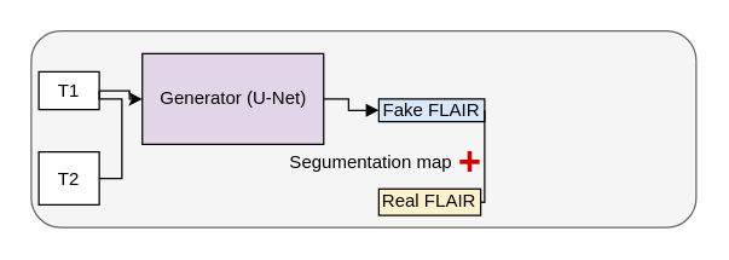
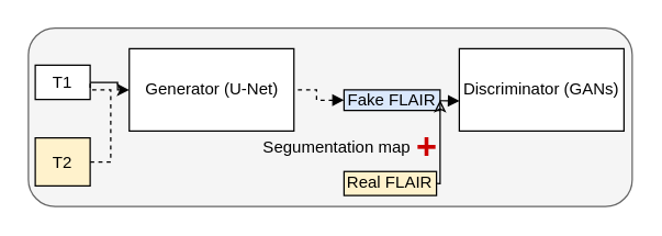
- <mxCell id="3" value="Generator (U-Net)" style="rounded=0;whiteSpace=wrap;html=1;fillColor=#e1d5e7;" parent="1" vertex="1"><mxGeometry x="93.5" y="35" width="120" height="60" as="geometry" /></mxCell>
+ <mxCell id="3" value="Generator (U-Net)" style="rounded=0;whiteSpace=wrap;html=1;" parent="1" vertex="1"><mxGeometry x="93.5" y="35" width="120" height="60" as="geometry" /></mxCell>
- <mxCell id="8" style="edgeStyle=orthogonalEdgeStyle;rounded=0;orthogonalLoop=1;jettySize=auto;html=1;exitX=0;exitY=0.5;exitDx=0;exitDy=0;entryX=1;entryY=0.5;entryDx=0;entryDy=0;endArrow=none;endFill=0;startArrow=block;startFill=1;" parent="1" source="9" target="3" edge="1"><mxGeometry relative="1" as="geometry"><Array as="points"><mxPoint x="230" y="73" /><mxPoint x="230" y="65" /></Array></mxGeometry></mxCell>
+ <mxCell id="8" style="edgeStyle=orthogonalEdgeStyle;rounded=0;orthogonalLoop=1;jettySize=auto;html=1;exitX=0;exitY=0.5;exitDx=0;exitDy=0;entryX=1;entryY=0.5;entryDx=0;entryDy=0;endArrow=none;endFill=0;startArrow=block;startFill=1;dashed=1;" parent="1" source="9" target="3" edge="1"><mxGeometry relative="1" as="geometry"><Array as="points"><mxPoint x="230" y="73" /><mxPoint x="230" y="65" /></Array></mxGeometry></mxCell>
+ <mxCell id="4" value="Discriminator (GANs)" style="rounded=0;whiteSpace=wrap;html=1;" parent="1" vertex="1"><mxGeometry x="334" y="35" width="120" height="60" as="geometry" /></mxCell>
+ <mxCell id="7" style="edgeStyle=orthogonalEdgeStyle;rounded=0;orthogonalLoop=1;jettySize=auto;html=1;exitX=1;exitY=0.5;exitDx=0;exitDy=0;entryX=0.002;entryY=0.636;entryDx=0;entryDy=0;entryPerimeter=0;endArrow=block;endFill=1;" parent="1" source="9" target="4" edge="1"><mxGeometry relative="1" as="geometry"><Array as="points"><mxPoint x="304" y="73" /></Array></mxGeometry></mxCell>
- <mxCell id="10" style="edgeStyle=orthogonalEdgeStyle;rounded=0;orthogonalLoop=1;jettySize=auto;html=1;exitX=1;exitY=0.5;exitDx=0;exitDy=0;entryX=1;entryY=0.5;entryDx=0;entryDy=0;endArrow=none;endFill=0;" parent="1" source="11" target="9" edge="1"><mxGeometry relative="1" as="geometry"><Array as="points"><mxPoint x="320" y="133" /><mxPoint x="320" y="73" /></Array></mxGeometry></mxCell>
+ <mxCell id="10" style="edgeStyle=orthogonalEdgeStyle;rounded=0;orthogonalLoop=1;jettySize=auto;html=1;exitX=1;exitY=0.5;exitDx=0;exitDy=0;entryX=1;entryY=0.5;entryDx=0;entryDy=0;endArrow=classic;endFill=0;" parent="1" source="11" target="9" edge="1"><mxGeometry relative="1" as="geometry"><Array as="points"><mxPoint x="320" y="133" /><mxPoint x="320" y="73" /></Array></mxGeometry></mxCell>
- <mxCell id="12" style="edgeStyle=orthogonalEdgeStyle;rounded=0;orthogonalLoop=1;jettySize=auto;html=1;exitX=1;exitY=0.5;exitDx=0;exitDy=0;endArrow=none;endFill=0;entryX=1;entryY=0.5;entryDx=0;entryDy=0;" parent="1" source="13" target="6" edge="1"><mxGeometry relative="1" as="geometry"><mxPoint x="70" y="70" as="targetPoint" /><Array as="points"><mxPoint x="80" y="118" /><mxPoint x="80" y="65" /></Array></mxGeometry></mxCell>
+ <mxCell id="12" style="edgeStyle=orthogonalEdgeStyle;rounded=0;orthogonalLoop=1;jettySize=auto;html=1;exitX=1;exitY=0.5;exitDx=0;exitDy=0;endArrow=none;endFill=0;entryX=1;entryY=0.5;entryDx=0;entryDy=0;dashed=1;" parent="1" source="13" target="6" edge="1"><mxGeometry relative="1" as="geometry"><mxPoint x="70" y="70" as="targetPoint" /><Array as="points"><mxPoint x="80" y="118" /><mxPoint x="80" y="65" /></Array></mxGeometry></mxCell>
- <mxCell id="13" value="T2" style="rounded=0;whiteSpace=wrap;html=1;" parent="1" vertex="1"><mxGeometry x="25" y="100" width="40" height="35" as="geometry" /></mxCell>
+ <mxCell id="13" value="T2" style="rounded=0;whiteSpace=wrap;html=1;fillColor=#fff2cc;" parent="1" vertex="1"><mxGeometry x="25" y="100" width="40" height="35" as="geometry" /></mxCell>
